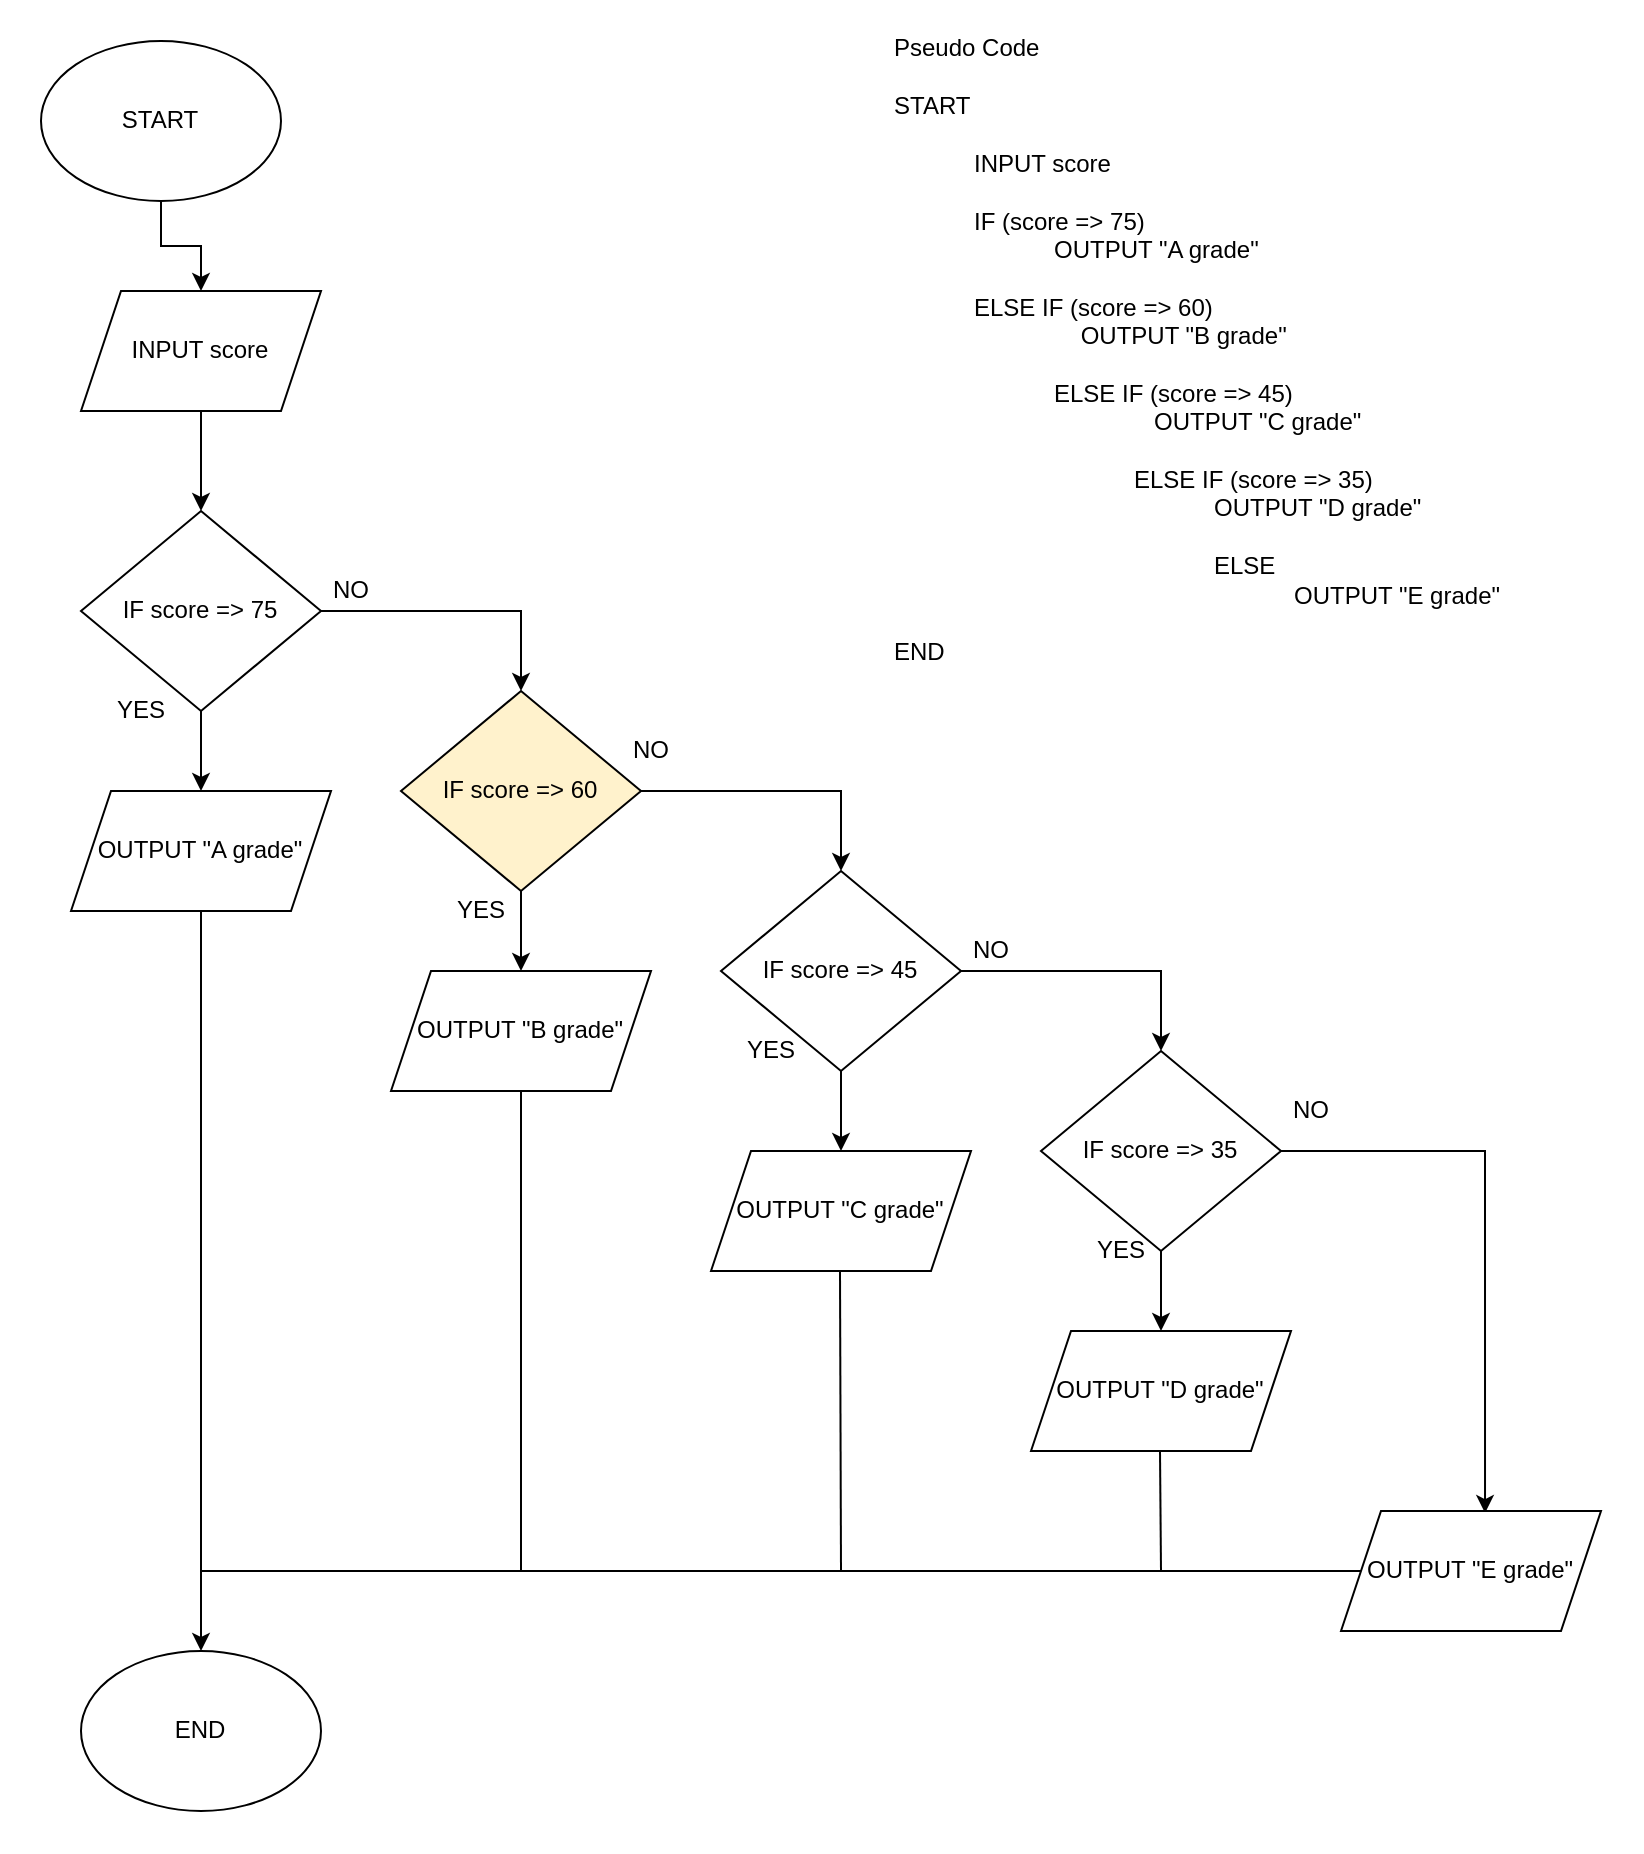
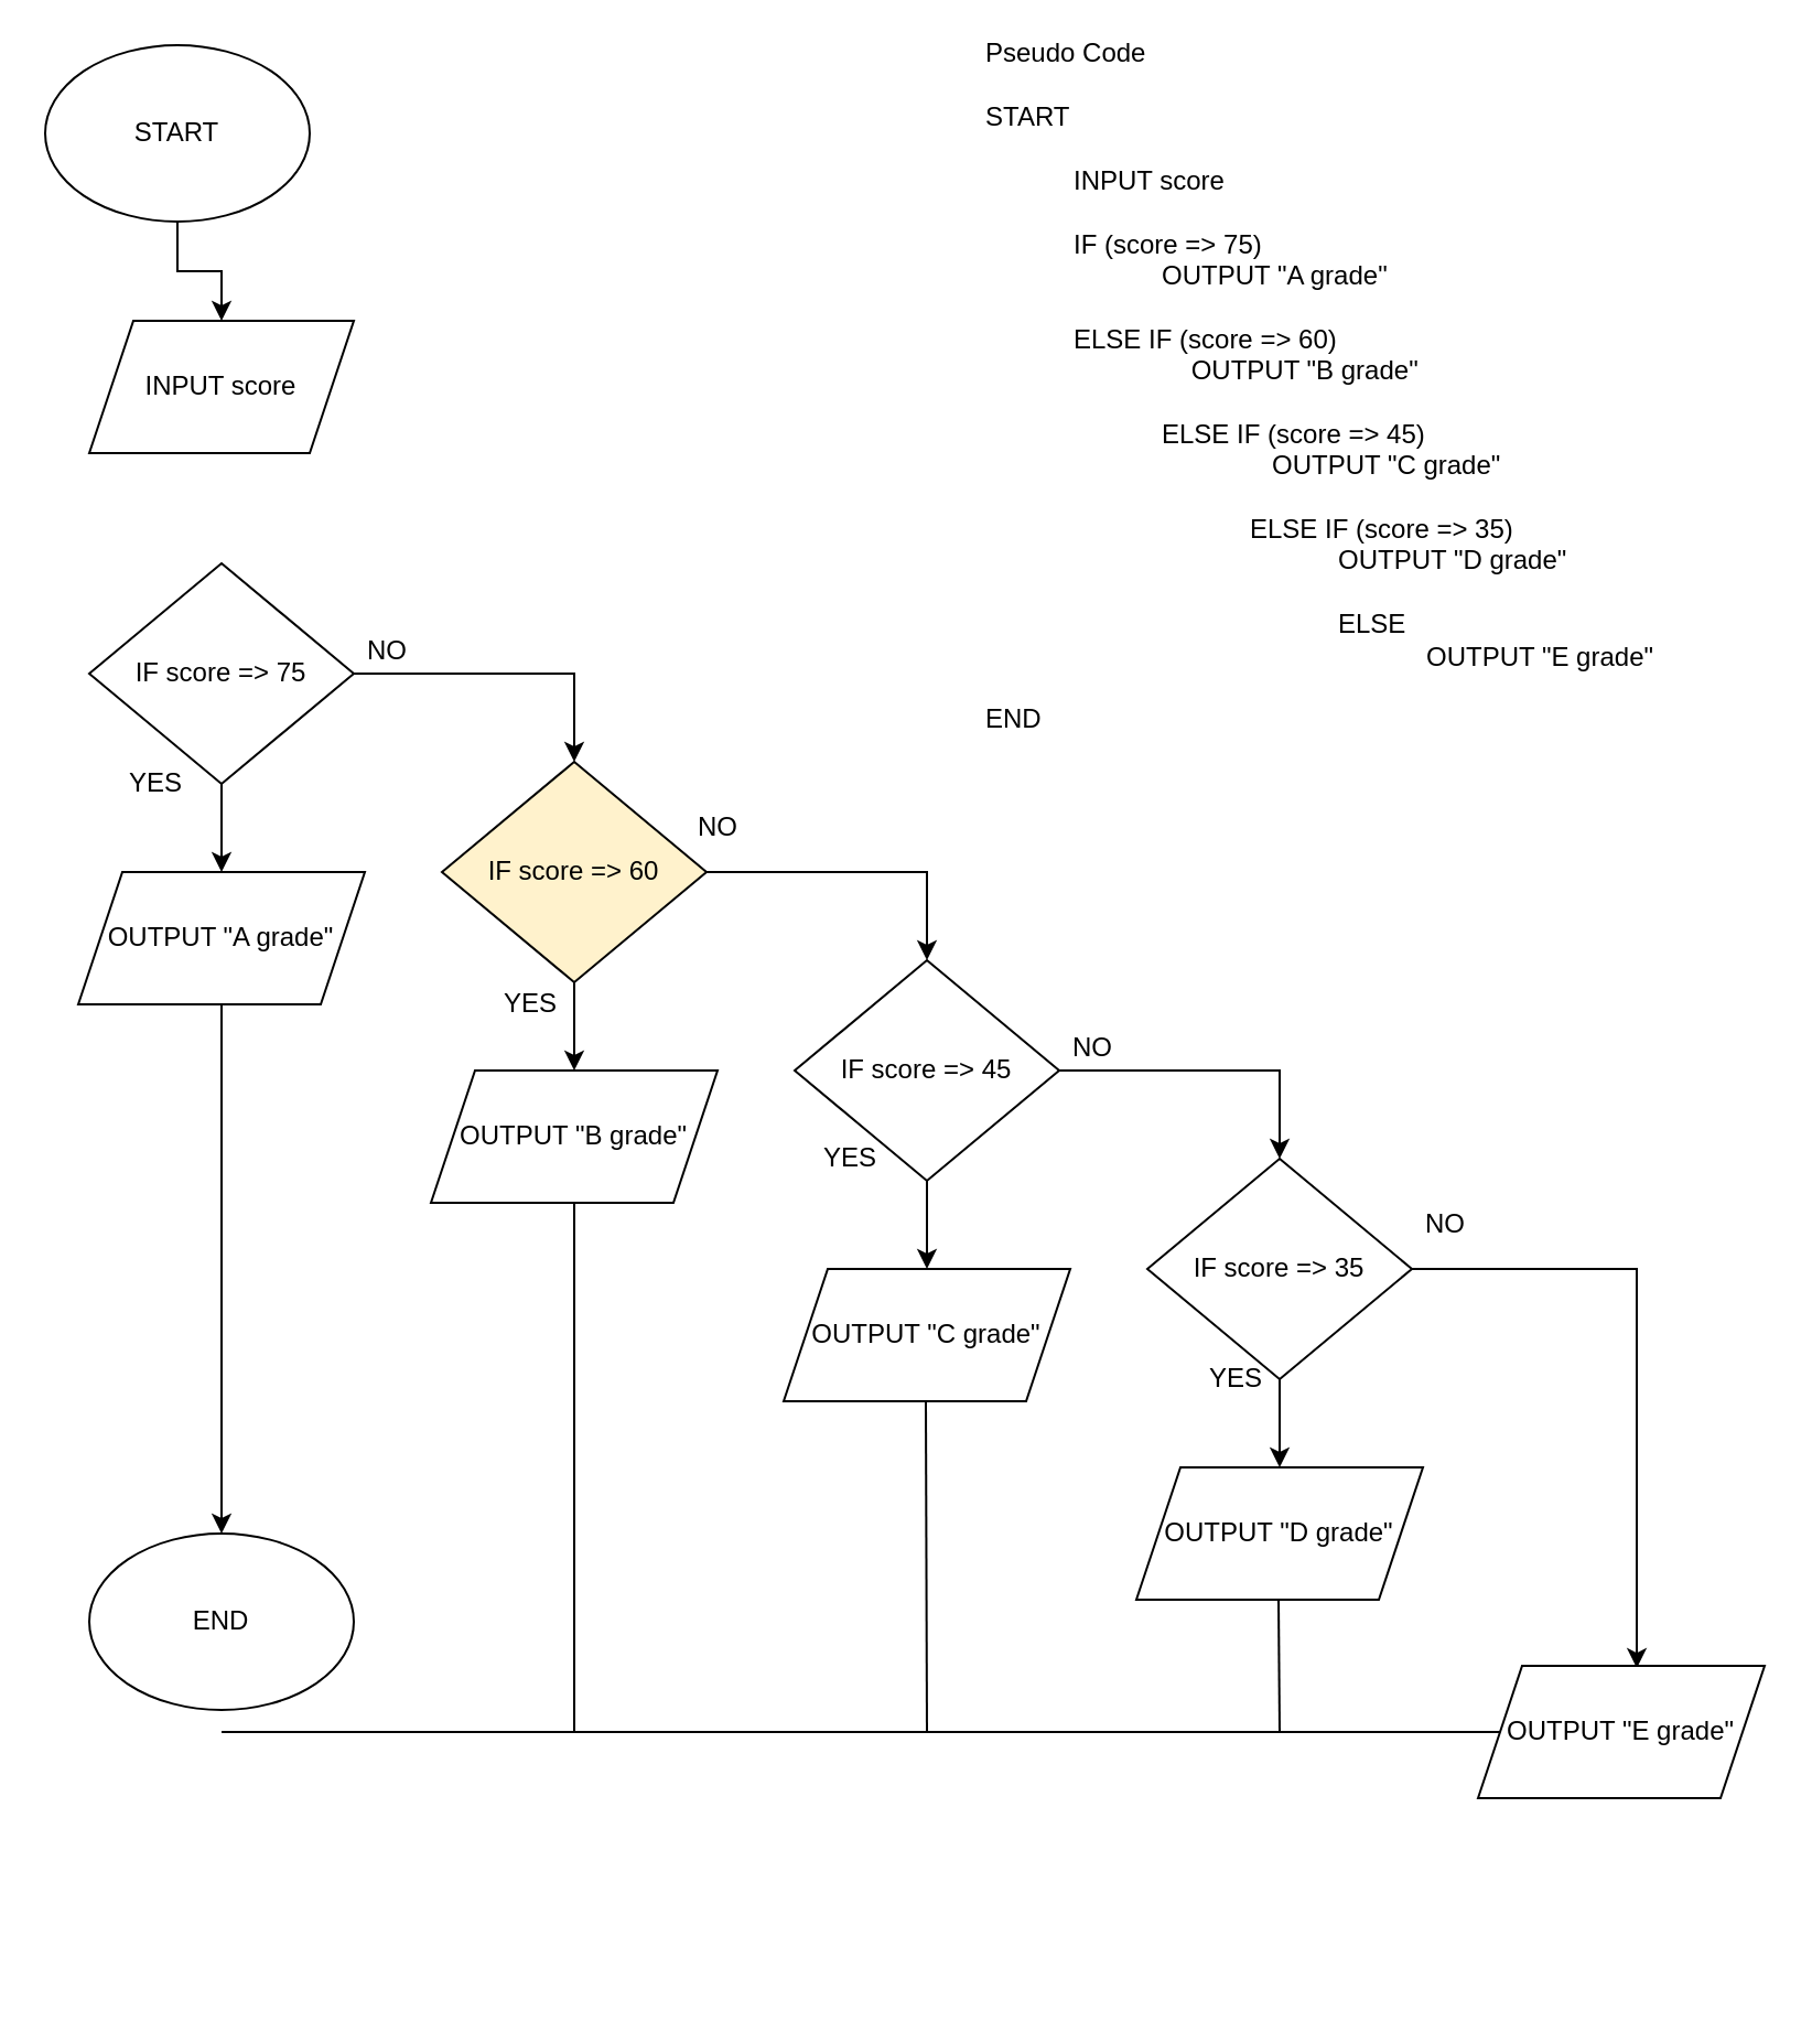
- <mxCell id="5" value="" style="edgeStyle=orthogonalEdgeStyle;rounded=0;orthogonalLoop=1;jettySize=auto;html=1;" edge="1" parent="1" source="6" target="9"><mxGeometry relative="1" as="geometry" /></mxCell>
- <mxCell id="4" value="END" style="ellipse;whiteSpace=wrap;html=1;" vertex="1" parent="1"><mxGeometry x="40" y="825" width="120" height="80" as="geometry" /></mxCell>
+ <mxCell id="4" value="END" style="ellipse;whiteSpace=wrap;html=1;" vertex="1" parent="1"><mxGeometry x="40" y="695" width="120" height="80" as="geometry" /></mxCell>
